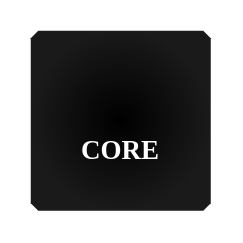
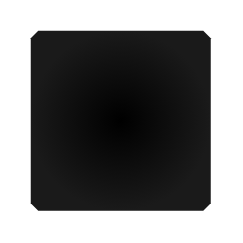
- <mxCell id="3" value="CORE" style="text;html=1;strokeColor=none;fillColor=none;align=center;verticalAlign=middle;whiteSpace=wrap;rounded=0;fontSize=18;fontColor=#FFFFFF;fontStyle=1;labelBorderColor=none;labelBackgroundColor=none;fontFamily=Iceland;fontSource=https%3A%2F%2Ffonts.googleapis.com%2Fcss%3Ffamily%3DIceland;" parent="1" vertex="1"><mxGeometry x="30" y="90" width="100" height="20" as="geometry" /></mxCell>
